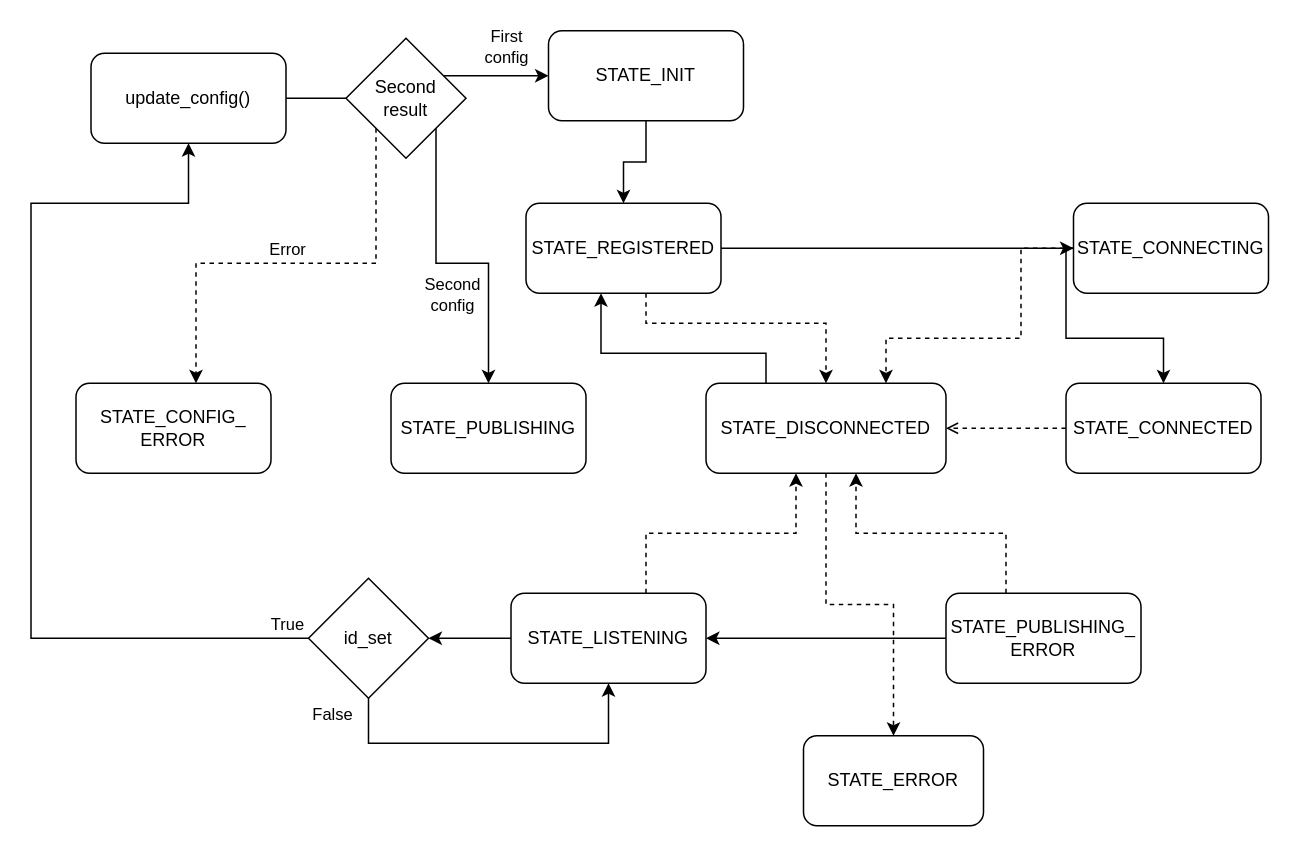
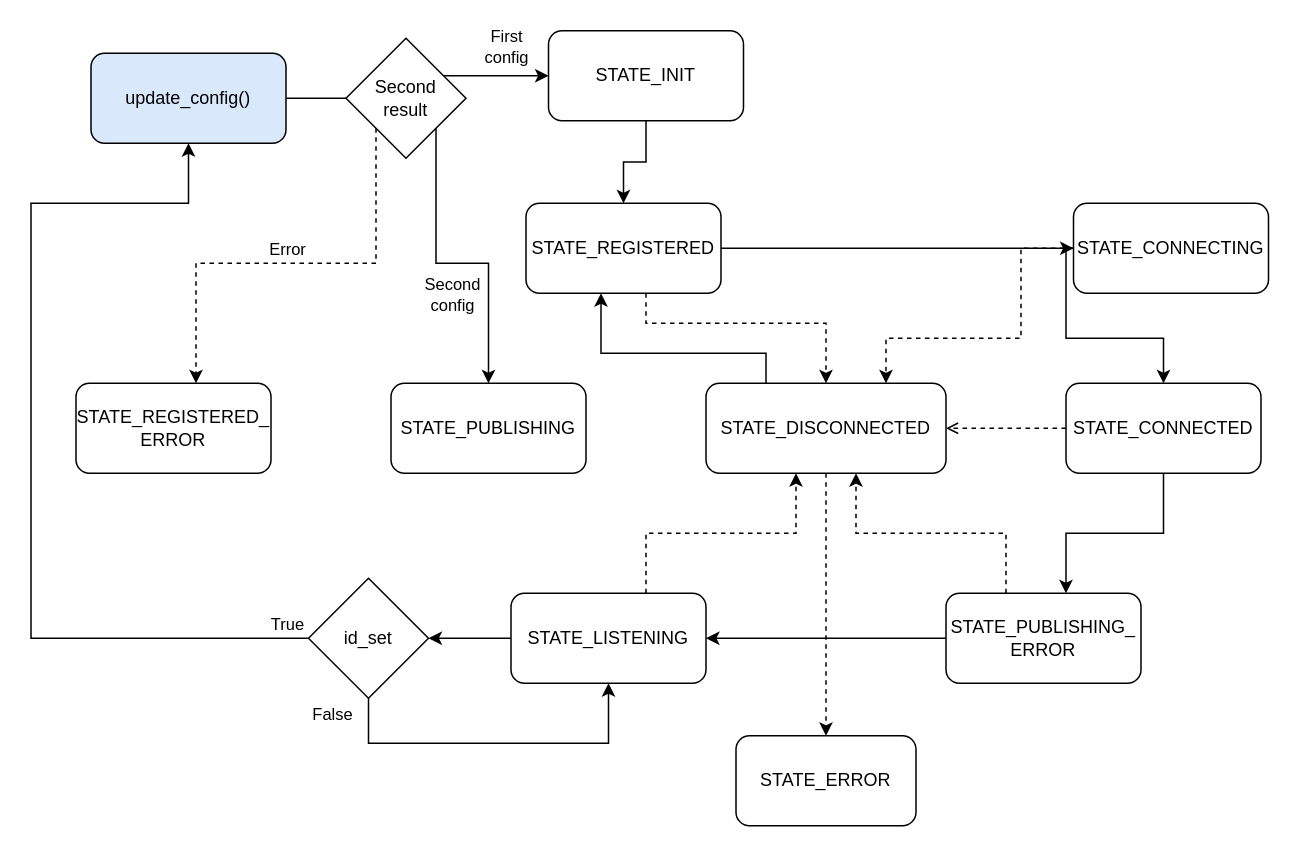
- <mxCell id="30" value="update_config()" style="rounded=1;whiteSpace=wrap;html=1;" vertex="1" parent="1"><mxGeometry x="60" y="35" width="130" height="60" as="geometry" /></mxCell>
+ <mxCell id="30" value="update_config()" style="rounded=1;whiteSpace=wrap;html=1;fillColor=#dae8fc;" vertex="1" parent="1"><mxGeometry x="60" y="35" width="130" height="60" as="geometry" /></mxCell>
- <mxCell id="31" value="STATE_CONFIG_&lt;br&gt;ERROR" style="rounded=1;whiteSpace=wrap;html=1;" vertex="1" parent="1"><mxGeometry x="50" y="255" width="130" height="60" as="geometry" /></mxCell>
+ <mxCell id="31" value="STATE_REGISTERED_&lt;br&gt;ERROR" style="rounded=1;whiteSpace=wrap;html=1;" vertex="1" parent="1"><mxGeometry x="50" y="255" width="130" height="60" as="geometry" /></mxCell>
+ <mxCell id="10" value="" style="edgeStyle=orthogonalEdgeStyle;rounded=0;orthogonalLoop=1;jettySize=auto;html=1;" edge="1" parent="1" source="12" target="15"><mxGeometry relative="1" as="geometry"><Array as="points"><mxPoint x="775" y="355" /><mxPoint x="710" y="355" /></Array></mxGeometry></mxCell>
- <mxCell id="23" value="STATE_ERROR" style="rounded=1;whiteSpace=wrap;html=1;" vertex="1" parent="1"><mxGeometry x="535" y="490" width="120" height="60" as="geometry" /></mxCell>
+ <mxCell id="23" value="STATE_ERROR" style="rounded=1;whiteSpace=wrap;html=1;" vertex="1" parent="1"><mxGeometry x="490" y="490" width="120" height="60" as="geometry" /></mxCell>
